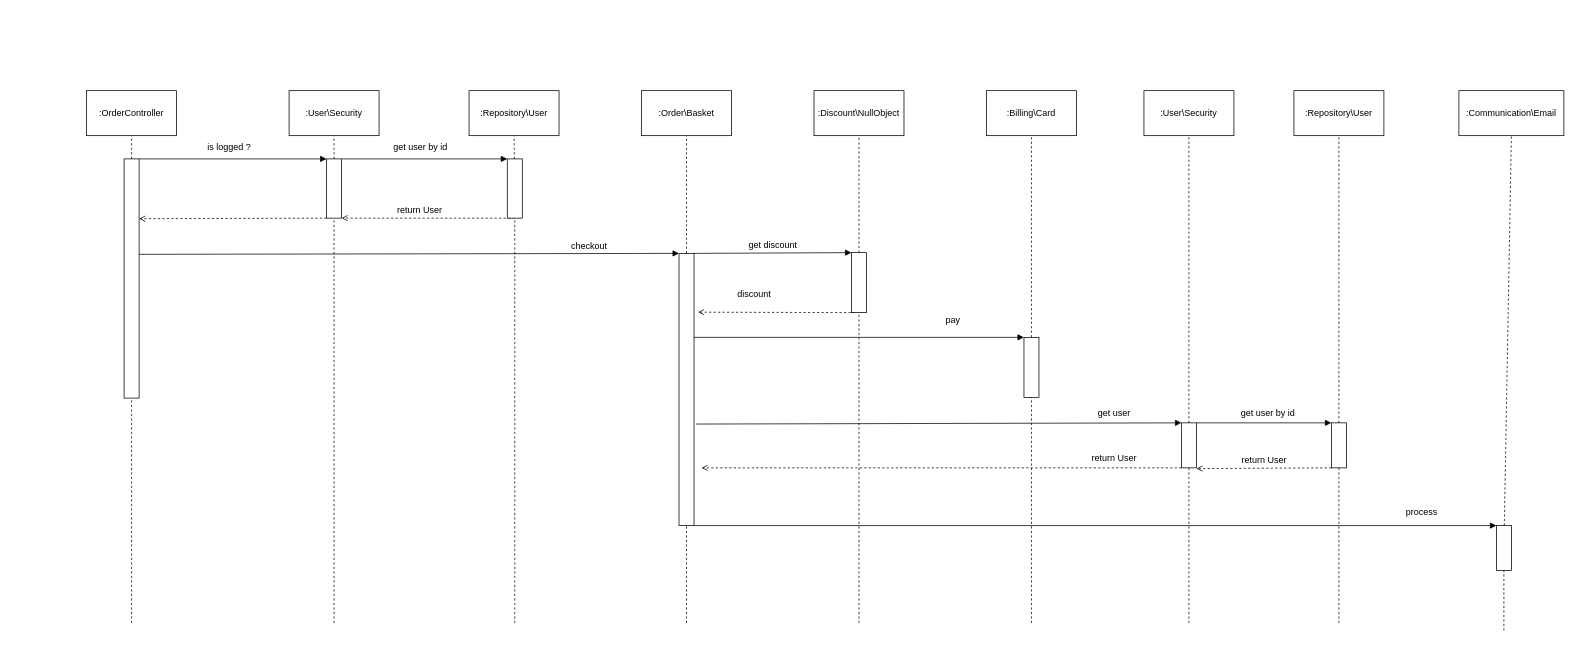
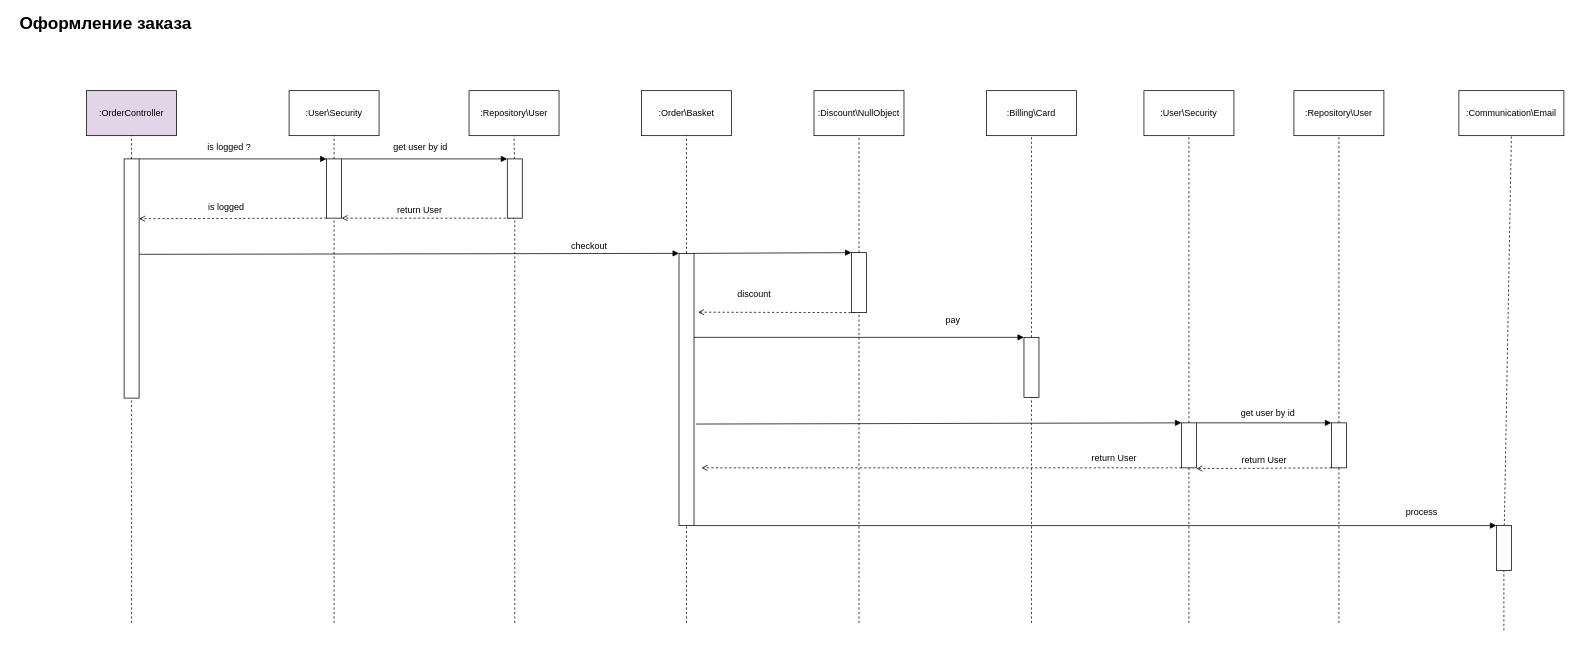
+ <mxCell id="16" value="&lt;font style=&quot;font-size: 23px&quot;&gt;Оформление заказа&lt;/font&gt;" style="text;html=1;align=center;verticalAlign=middle;resizable=0;points=[];autosize=1;fontStyle=1" vertex="1" parent="1"><mxGeometry x="20" y="20" width="240" height="20" as="geometry" /></mxCell>
- <mxCell id="2" value=":OrderController" style="rounded=0;whiteSpace=wrap;html=1;" vertex="1" parent="1"><mxGeometry x="115" y="120" width="120" height="60" as="geometry" /></mxCell>
+ <mxCell id="2" value=":OrderController" style="rounded=0;whiteSpace=wrap;html=1;fillColor=#e1d5e7;" vertex="1" parent="1"><mxGeometry x="115" y="120" width="120" height="60" as="geometry" /></mxCell>
+ <mxCell id="23" value="is logged" style="text;html=1;align=center;verticalAlign=middle;resizable=0;points=[];autosize=1;" vertex="1" parent="1"><mxGeometry x="271" y="266" width="60" height="20" as="geometry" /></mxCell>
- <mxCell id="38" value="get discount" style="text;html=1;align=center;verticalAlign=middle;resizable=0;points=[];autosize=1;" vertex="1" parent="1"><mxGeometry x="990" y="316" width="80" height="20" as="geometry" /></mxCell>
- <mxCell id="51" value="get user" style="text;html=1;align=center;verticalAlign=middle;resizable=0;points=[];autosize=1;" vertex="1" parent="1"><mxGeometry x="1455" y="540" width="60" height="20" as="geometry" /></mxCell>
